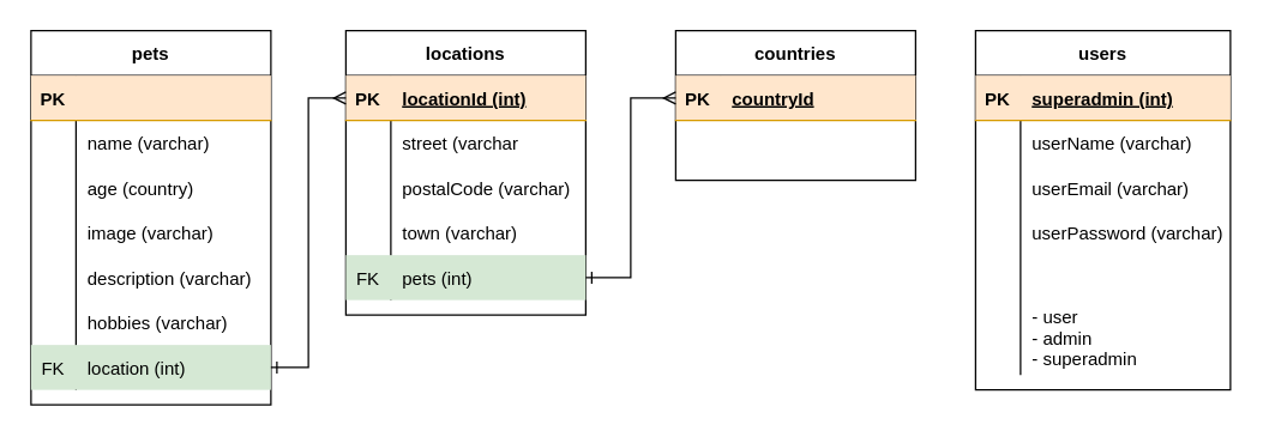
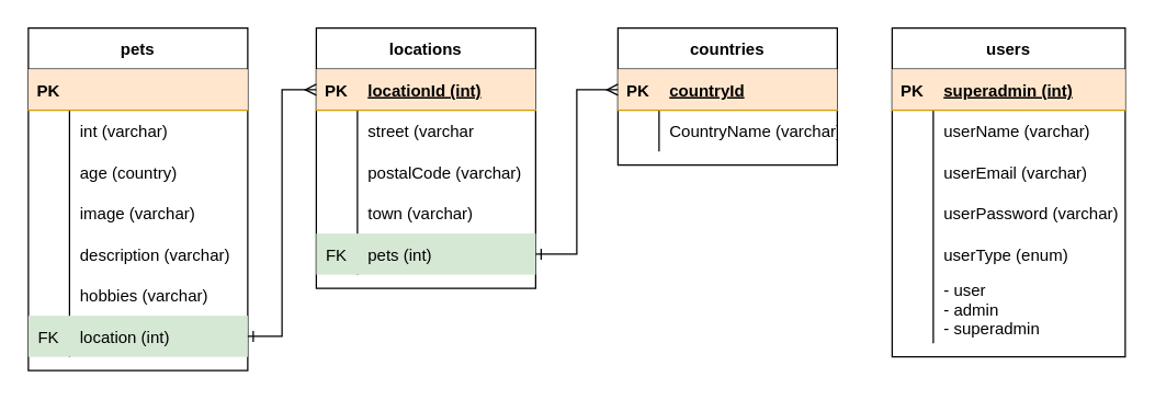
+ <mxCell id="45" value="CountryName (varchar)" style="shape=partialRectangle;connectable=0;fillColor=none;top=0;left=0;bottom=0;right=0;align=left;spacingLeft=6;overflow=hidden;" parent="43" vertex="1"><mxGeometry x="30" width="130" height="30" as="geometry" /></mxCell>
- <mxCell id="7" value="name (varchar)" style="shape=partialRectangle;connectable=0;fillColor=none;top=0;left=0;bottom=0;right=0;align=left;spacingLeft=6;overflow=hidden;" parent="5" vertex="1"><mxGeometry x="30" width="130" height="30" as="geometry" /></mxCell>
+ <mxCell id="7" value="int (varchar)" style="shape=partialRectangle;connectable=0;fillColor=none;top=0;left=0;bottom=0;right=0;align=left;spacingLeft=6;overflow=hidden;" parent="5" vertex="1"><mxGeometry x="30" width="130" height="30" as="geometry" /></mxCell>
+ <mxCell id="63" value="userType (enum)" style="shape=partialRectangle;connectable=0;fillColor=none;top=0;left=0;bottom=0;right=0;align=left;spacingLeft=6;overflow=hidden;" parent="61" vertex="1"><mxGeometry x="30" width="140" height="30" as="geometry" /></mxCell>
